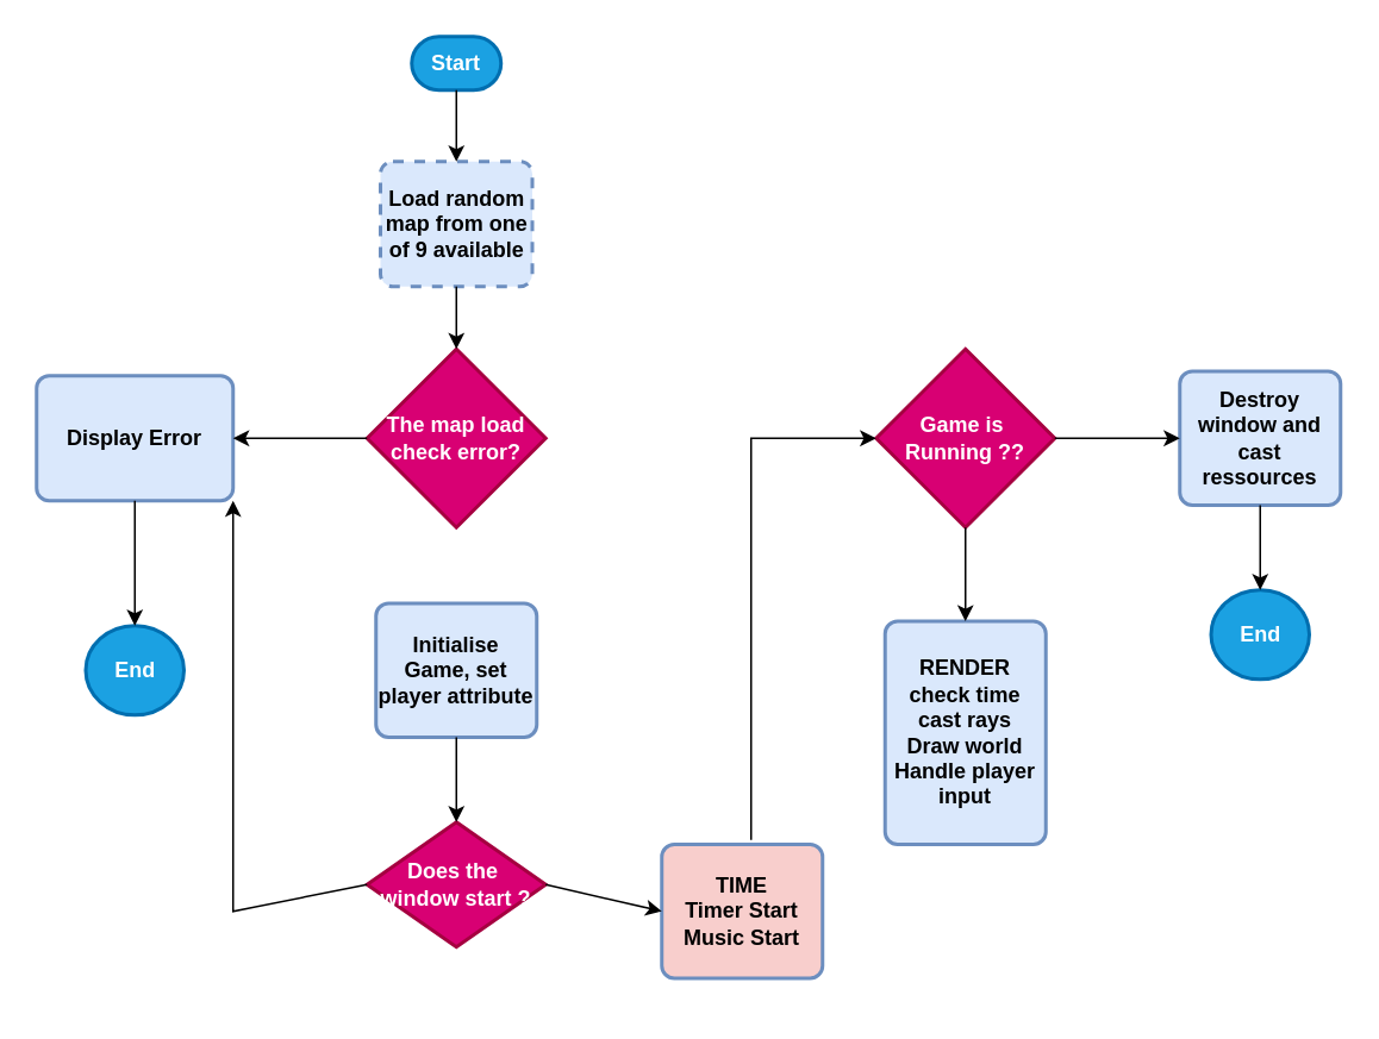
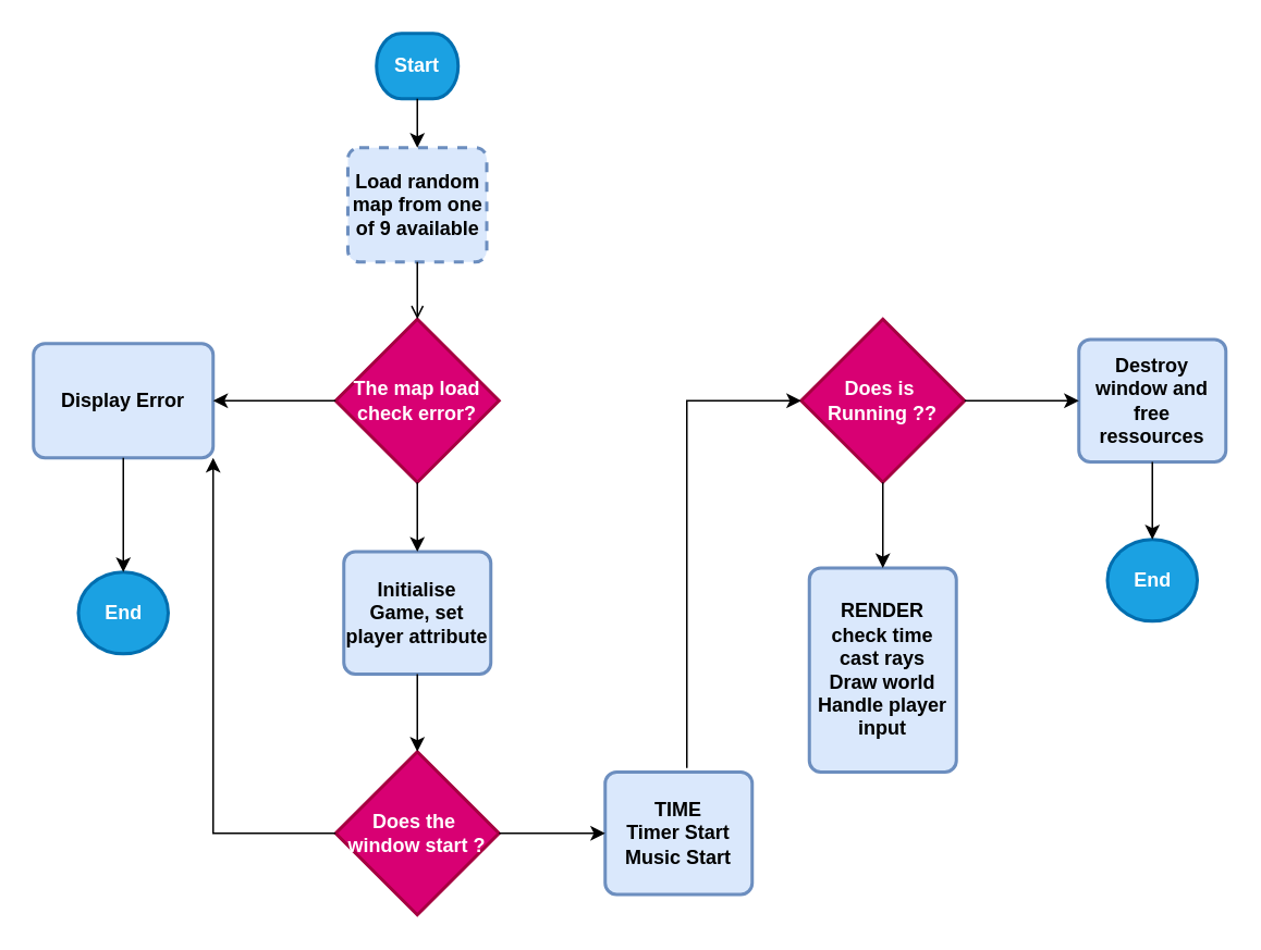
- <mxCell id="2" value="Start" style="strokeWidth=2;html=1;shape=mxgraph.flowchart.terminator;whiteSpace=wrap;fillColor=#1ba1e2;fontColor=#ffffff;strokeColor=#006EAF;fontStyle=1" vertex="1" parent="1"><mxGeometry x="230" y="20" width="50" height="30" as="geometry" /></mxCell>
+ <mxCell id="2" value="Start" style="strokeWidth=2;html=1;shape=mxgraph.flowchart.terminator;whiteSpace=wrap;fillColor=#1ba1e2;fontColor=#ffffff;strokeColor=#006EAF;fontStyle=1" vertex="1" parent="1"><mxGeometry x="230" y="20" width="50" height="40" as="geometry" /></mxCell>
- <mxCell id="20" value="" style="endArrow=classic;html=1;rounded=0;entryX=0.5;entryY=0;entryDx=0;entryDy=0;exitX=0.5;exitY=1;exitDx=0;exitDy=0;entryPerimeter=0;fontStyle=1" edge="1" parent="1" source="3" target="4"><mxGeometry width="50" height="50" relative="1" as="geometry"><mxPoint x="215" y="255" as="sourcePoint" /><mxPoint x="140" y="255" as="targetPoint" /></mxGeometry></mxCell>
+ <mxCell id="20" value="" style="endArrow=open;html=1;rounded=0;entryX=0.5;entryY=0;entryDx=0;entryDy=0;exitX=0.5;exitY=1;exitDx=0;exitDy=0;entryPerimeter=0;fontStyle=1;" edge="1" parent="1" source="3" target="4"><mxGeometry width="50" height="50" relative="1" as="geometry"><mxPoint x="215" y="255" as="sourcePoint" /><mxPoint x="140" y="255" as="targetPoint" /></mxGeometry></mxCell>
- <mxCell id="10" value="&lt;div&gt;Game is&amp;nbsp;&lt;/div&gt;&lt;div&gt;Running ??&lt;/div&gt;" style="strokeWidth=2;html=1;shape=mxgraph.flowchart.decision;whiteSpace=wrap;fillColor=#d80073;fontColor=#ffffff;strokeColor=#A50040;fontStyle=1" vertex="1" parent="1"><mxGeometry x="490" y="195" width="100" height="100" as="geometry" /></mxCell>
+ <mxCell id="10" value="&lt;div&gt;Does is&amp;nbsp;&lt;/div&gt;&lt;div&gt;Running ??&lt;/div&gt;" style="strokeWidth=2;html=1;shape=mxgraph.flowchart.decision;whiteSpace=wrap;fillColor=#d80073;fontColor=#ffffff;strokeColor=#A50040;fontStyle=1" vertex="1" parent="1"><mxGeometry x="490" y="195" width="100" height="100" as="geometry" /></mxCell>
- <mxCell id="12" value="Destroy window and cast ressources" style="rounded=1;whiteSpace=wrap;html=1;absoluteArcSize=1;arcSize=14;strokeWidth=2;fillColor=#dae8fc;strokeColor=#6c8ebf;fontStyle=1" vertex="1" parent="1"><mxGeometry x="660" y="207.5" width="90" height="75" as="geometry" /></mxCell>
+ <mxCell id="12" value="Destroy window and free ressources" style="rounded=1;whiteSpace=wrap;html=1;absoluteArcSize=1;arcSize=14;strokeWidth=2;fillColor=#dae8fc;strokeColor=#6c8ebf;fontStyle=1" vertex="1" parent="1"><mxGeometry x="660" y="207.5" width="90" height="75" as="geometry" /></mxCell>
+ <mxCell id="17" value="" style="endArrow=classic;html=1;rounded=0;entryX=0.5;entryY=0;entryDx=0;entryDy=0;exitX=0.5;exitY=1;exitDx=0;exitDy=0;exitPerimeter=0;fontStyle=1" edge="1" parent="1" source="4" target="7"><mxGeometry width="50" height="50" relative="1" as="geometry"><mxPoint x="265" y="423" as="sourcePoint" /><mxPoint x="265" y="470" as="targetPoint" /></mxGeometry></mxCell>
- <mxCell id="8" value="&lt;div&gt;Does the&amp;nbsp;&lt;/div&gt;&lt;div&gt;window start ?&lt;/div&gt;" style="strokeWidth=2;html=1;shape=mxgraph.flowchart.decision;whiteSpace=wrap;fillColor=#d80073;fontColor=#ffffff;strokeColor=#A50040;fontStyle=1" vertex="1" parent="1"><mxGeometry x="205" y="460" width="100" height="70" as="geometry" /></mxCell>
+ <mxCell id="8" value="&lt;div&gt;Does the&amp;nbsp;&lt;/div&gt;&lt;div&gt;window start ?&lt;/div&gt;" style="strokeWidth=2;html=1;shape=mxgraph.flowchart.decision;whiteSpace=wrap;fillColor=#d80073;fontColor=#ffffff;strokeColor=#A50040;fontStyle=1" vertex="1" parent="1"><mxGeometry x="205" y="460" width="100" height="100" as="geometry" /></mxCell>
- <mxCell id="11" value="&lt;div&gt;TIME&lt;br&gt;&lt;/div&gt;&lt;div&gt;Timer Start&lt;/div&gt;&lt;div&gt;Music Start&lt;br&gt;&lt;/div&gt;" style="rounded=1;whiteSpace=wrap;html=1;absoluteArcSize=1;arcSize=14;strokeWidth=2;fillColor=#f8cecc;strokeColor=#6c8ebf;fontStyle=1;" vertex="1" parent="1"><mxGeometry x="370" y="472.5" width="90" height="75" as="geometry" /></mxCell>
+ <mxCell id="11" value="&lt;div&gt;TIME&lt;br&gt;&lt;/div&gt;&lt;div&gt;Timer Start&lt;/div&gt;&lt;div&gt;Music Start&lt;br&gt;&lt;/div&gt;" style="rounded=1;whiteSpace=wrap;html=1;absoluteArcSize=1;arcSize=14;strokeWidth=2;fillColor=#dae8fc;strokeColor=#6c8ebf;fontStyle=1" vertex="1" parent="1"><mxGeometry x="370" y="472.5" width="90" height="75" as="geometry" /></mxCell>
